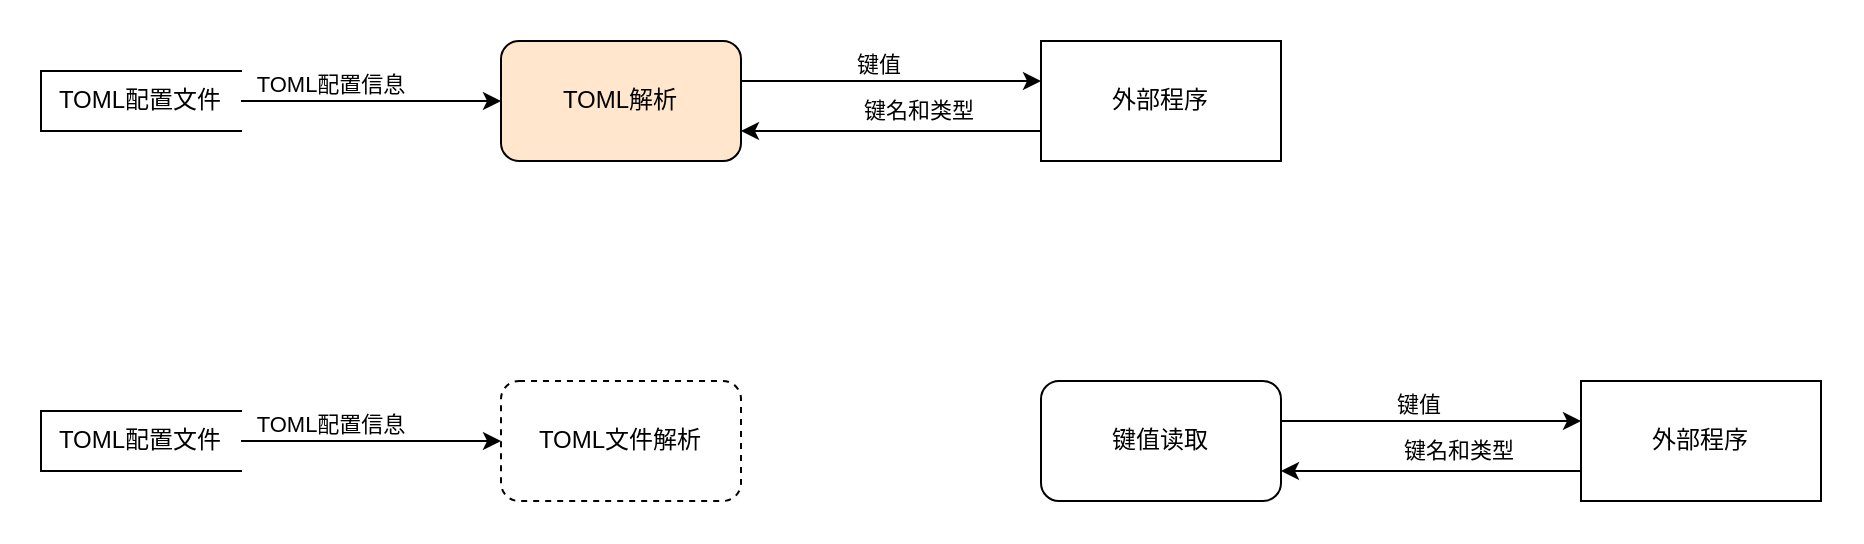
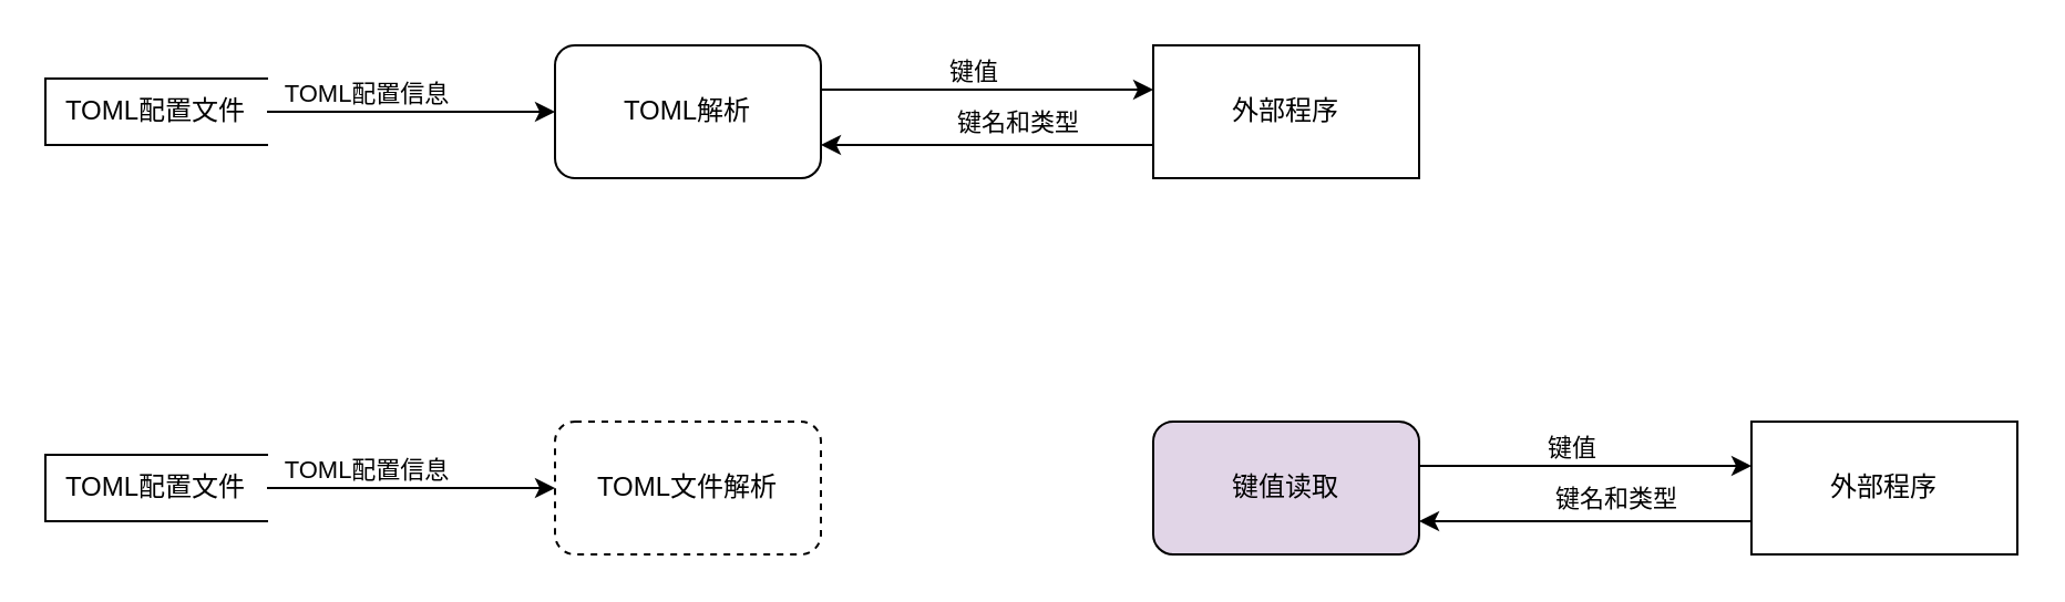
- <mxCell id="5" value="TOML解析" style="rounded=1;whiteSpace=wrap;html=1;fillColor=#ffe6cc;" vertex="1" parent="1"><mxGeometry x="250" y="20" width="120" height="60" as="geometry" /></mxCell>
+ <mxCell id="5" value="TOML解析" style="rounded=1;whiteSpace=wrap;html=1;" vertex="1" parent="1"><mxGeometry x="250" y="20" width="120" height="60" as="geometry" /></mxCell>
- <mxCell id="20" value="键值读取" style="rounded=1;whiteSpace=wrap;html=1;" vertex="1" parent="1"><mxGeometry x="520" y="190" width="120" height="60" as="geometry" /></mxCell>
+ <mxCell id="20" value="键值读取" style="rounded=1;whiteSpace=wrap;html=1;fillColor=#e1d5e7;" vertex="1" parent="1"><mxGeometry x="520" y="190" width="120" height="60" as="geometry" /></mxCell>
